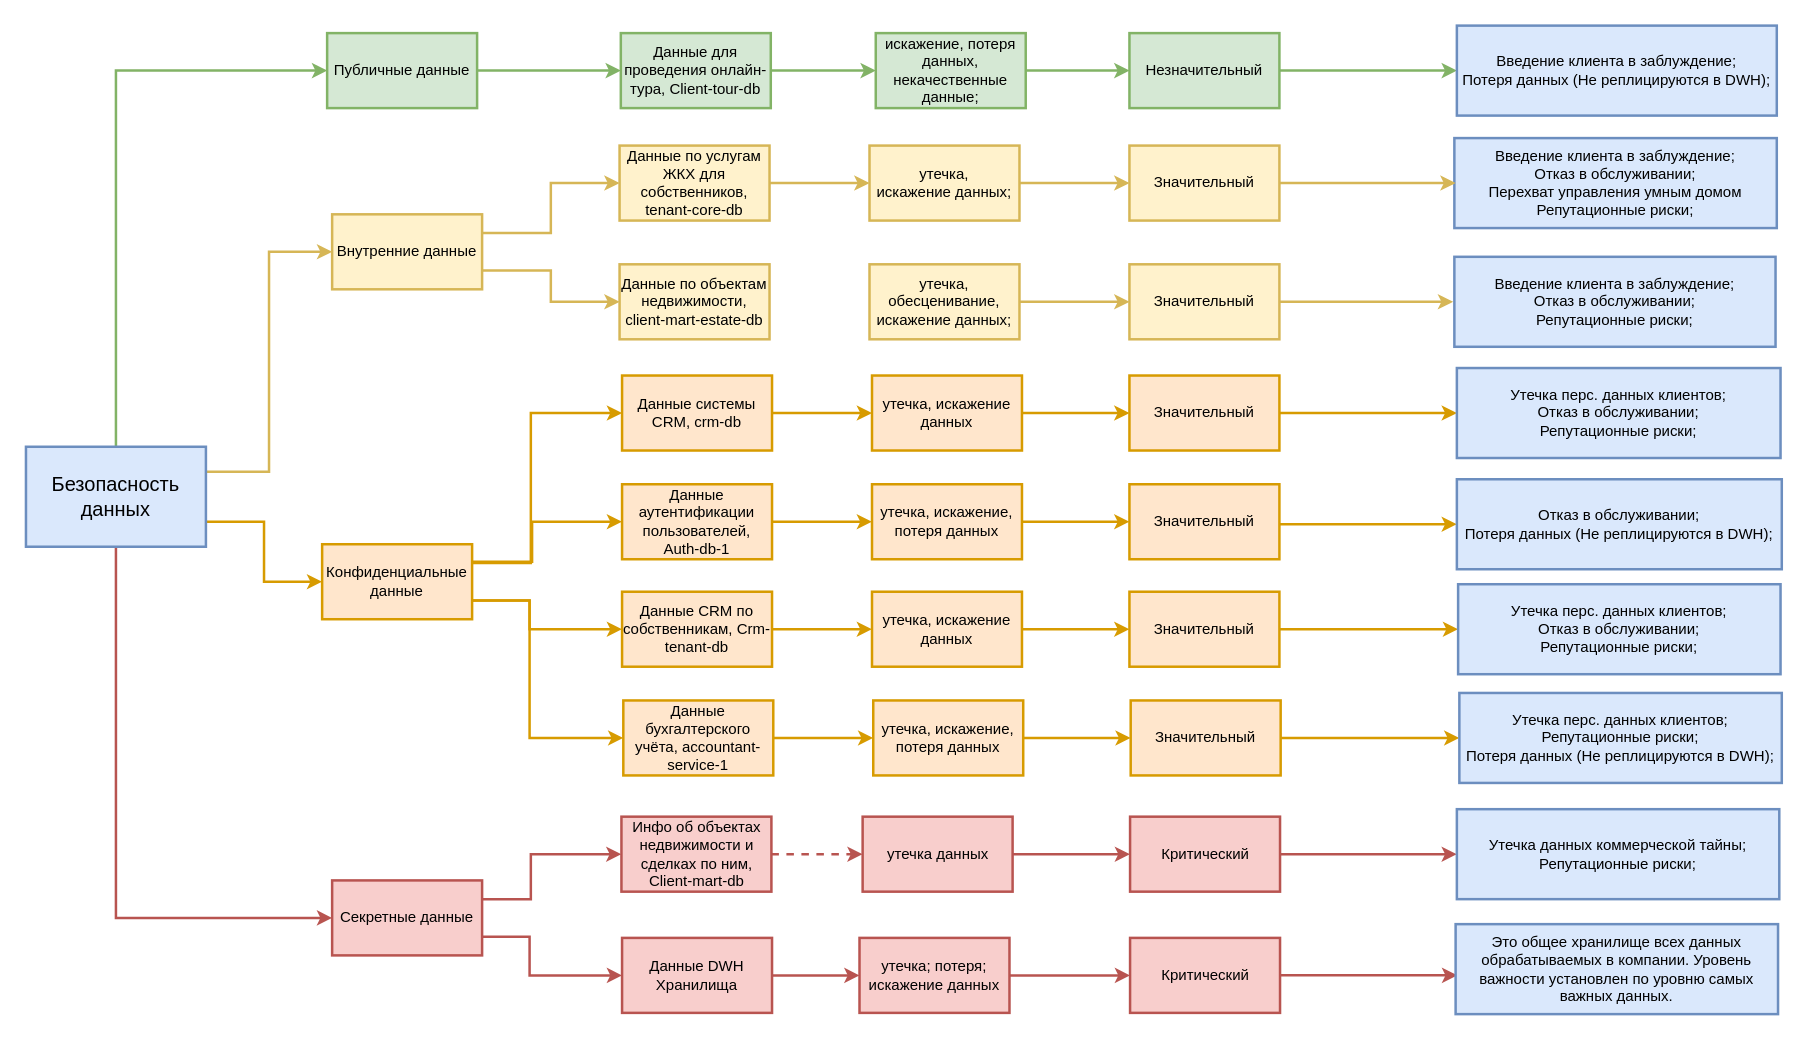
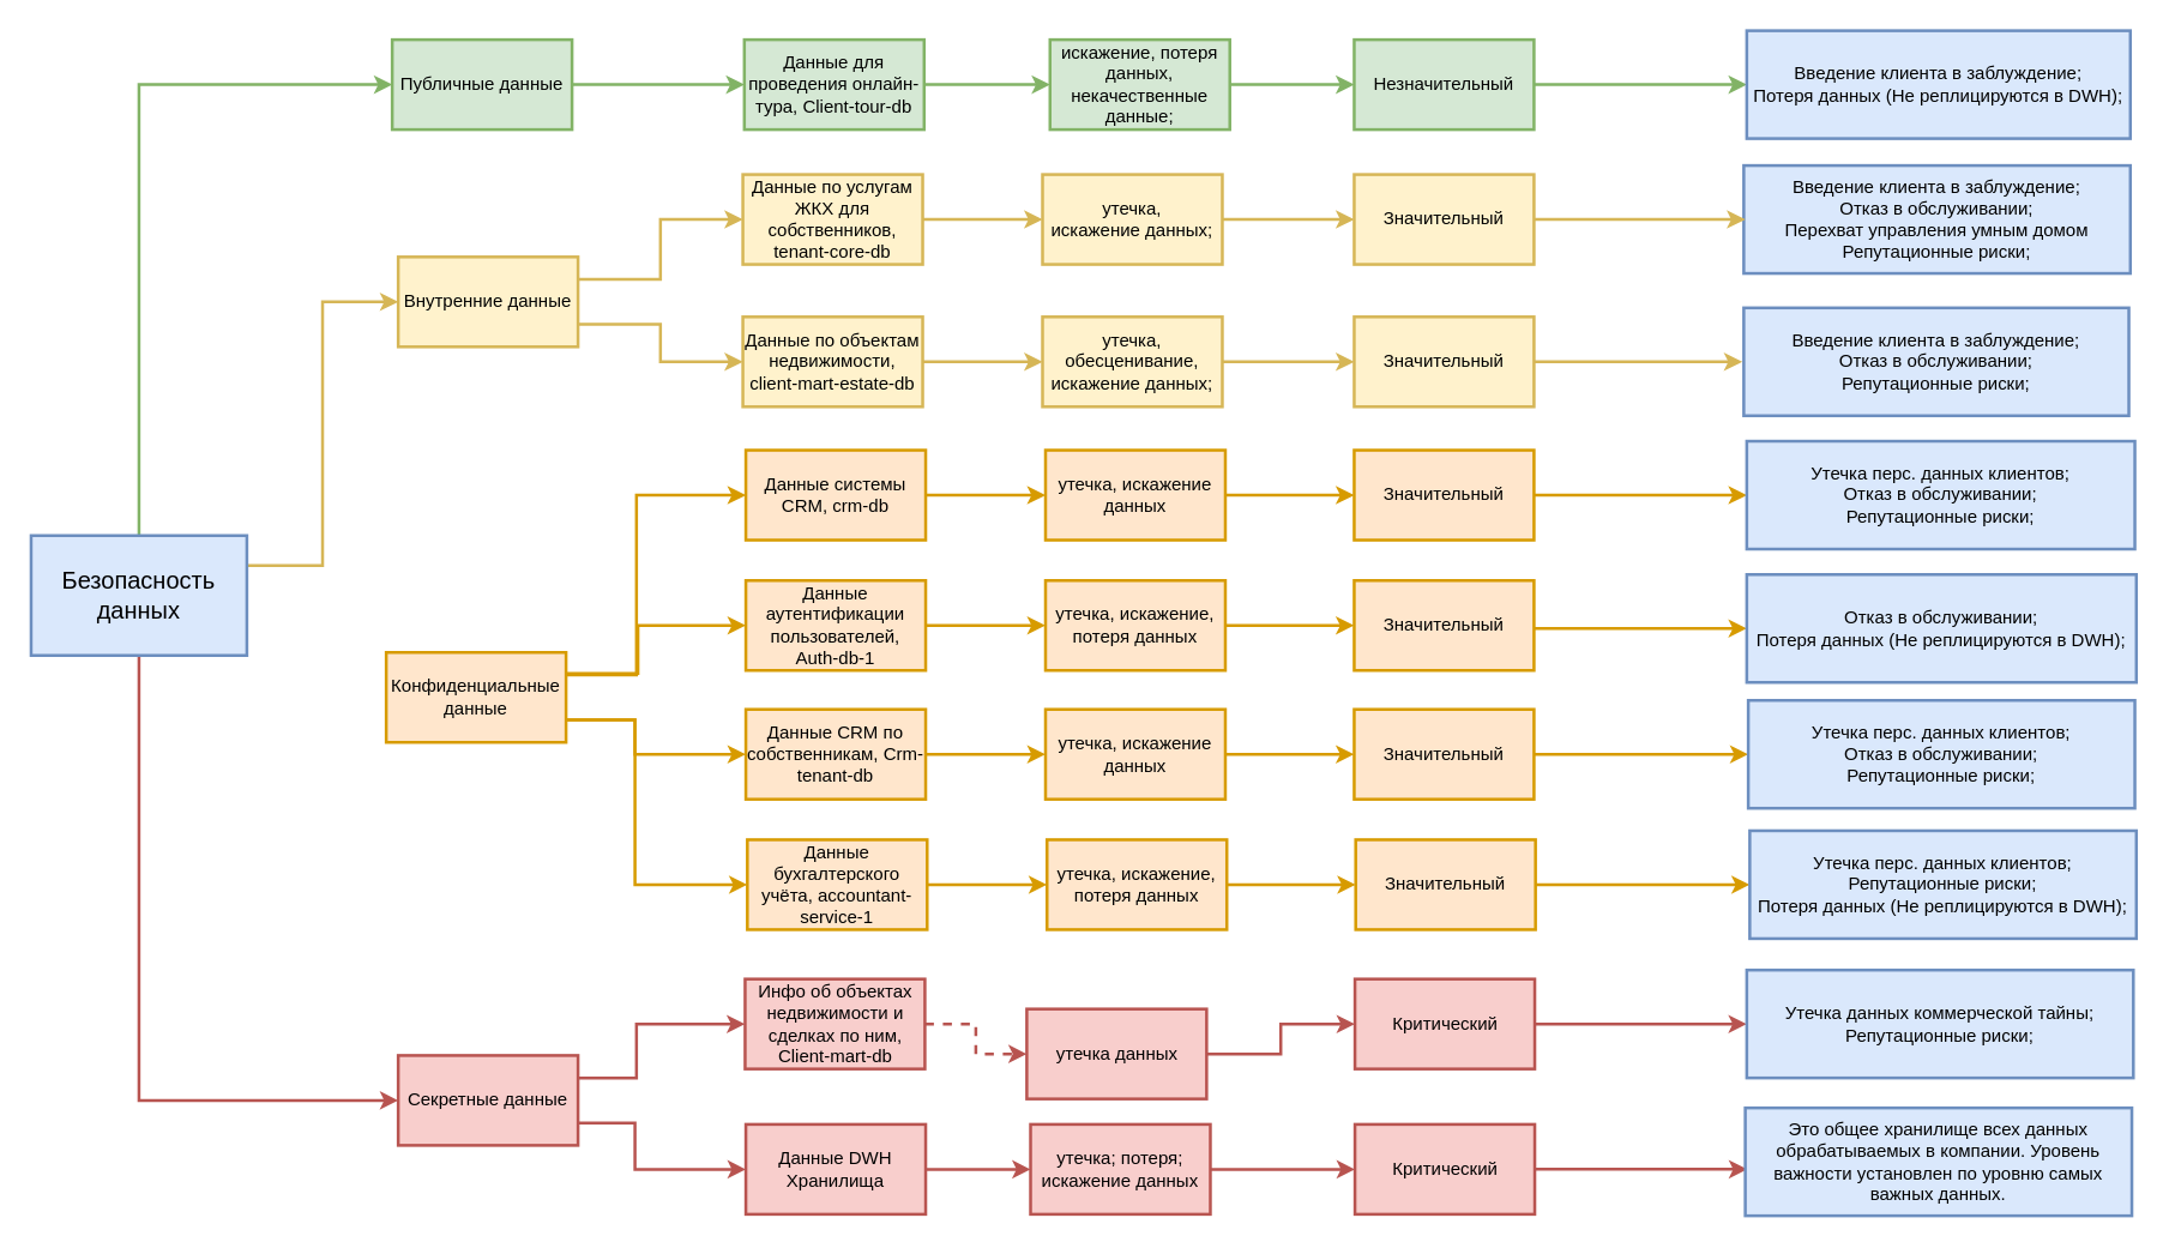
+ <mxCell id="22" value="" style="edgeStyle=orthogonalEdgeStyle;rounded=0;orthogonalLoop=1;jettySize=auto;html=1;strokeWidth=2;fillColor=#fff2cc;strokeColor=#d6b656;" parent="1" source="23" target="49" edge="1"><mxGeometry relative="1" as="geometry" /></mxCell>
- <mxCell id="5" value="" style="edgeStyle=orthogonalEdgeStyle;rounded=0;orthogonalLoop=1;jettySize=auto;html=1;entryX=0;entryY=0.5;entryDx=0;entryDy=0;exitX=1;exitY=0.75;exitDx=0;exitDy=0;strokeWidth=2;fillColor=#ffe6cc;strokeColor=#d79b00;" parent="1" source="6" target="19" edge="1"><mxGeometry relative="1" as="geometry" /></mxCell>
- <mxCell id="37" value="&lt;span id=&quot;docs-internal-guid-d57076bd-7fff-aaf7-f94e-a5d94b4a73ea&quot;&gt;&lt;span style=&quot;font-family: Arial, sans-serif; background-color: transparent; font-variant-numeric: normal; font-variant-east-asian: normal; font-variant-alternates: normal; font-variant-position: normal; font-variant-emoji: normal; vertical-align: baseline; white-space-collapse: preserve;&quot;&gt;утечка данных&lt;/span&gt;&lt;/span&gt;" style="rounded=0;whiteSpace=wrap;html=1;strokeColor=#b85450;fontSize=12;fillColor=#f8cecc;strokeWidth=2;" parent="1" vertex="1"><mxGeometry x="689.5" y="653" width="120" height="60" as="geometry" /></mxCell>
+ <mxCell id="37" value="&lt;span id=&quot;docs-internal-guid-d57076bd-7fff-aaf7-f94e-a5d94b4a73ea&quot;&gt;&lt;span style=&quot;font-family: Arial, sans-serif; background-color: transparent; font-variant-numeric: normal; font-variant-east-asian: normal; font-variant-alternates: normal; font-variant-position: normal; font-variant-emoji: normal; vertical-align: baseline; white-space-collapse: preserve;&quot;&gt;утечка данных&lt;/span&gt;&lt;/span&gt;" style="rounded=0;whiteSpace=wrap;html=1;strokeColor=#b85450;fontSize=12;fillColor=#f8cecc;strokeWidth=2;" parent="1" vertex="1"><mxGeometry x="684.5" y="673" width="120" height="60" as="geometry" /></mxCell>
